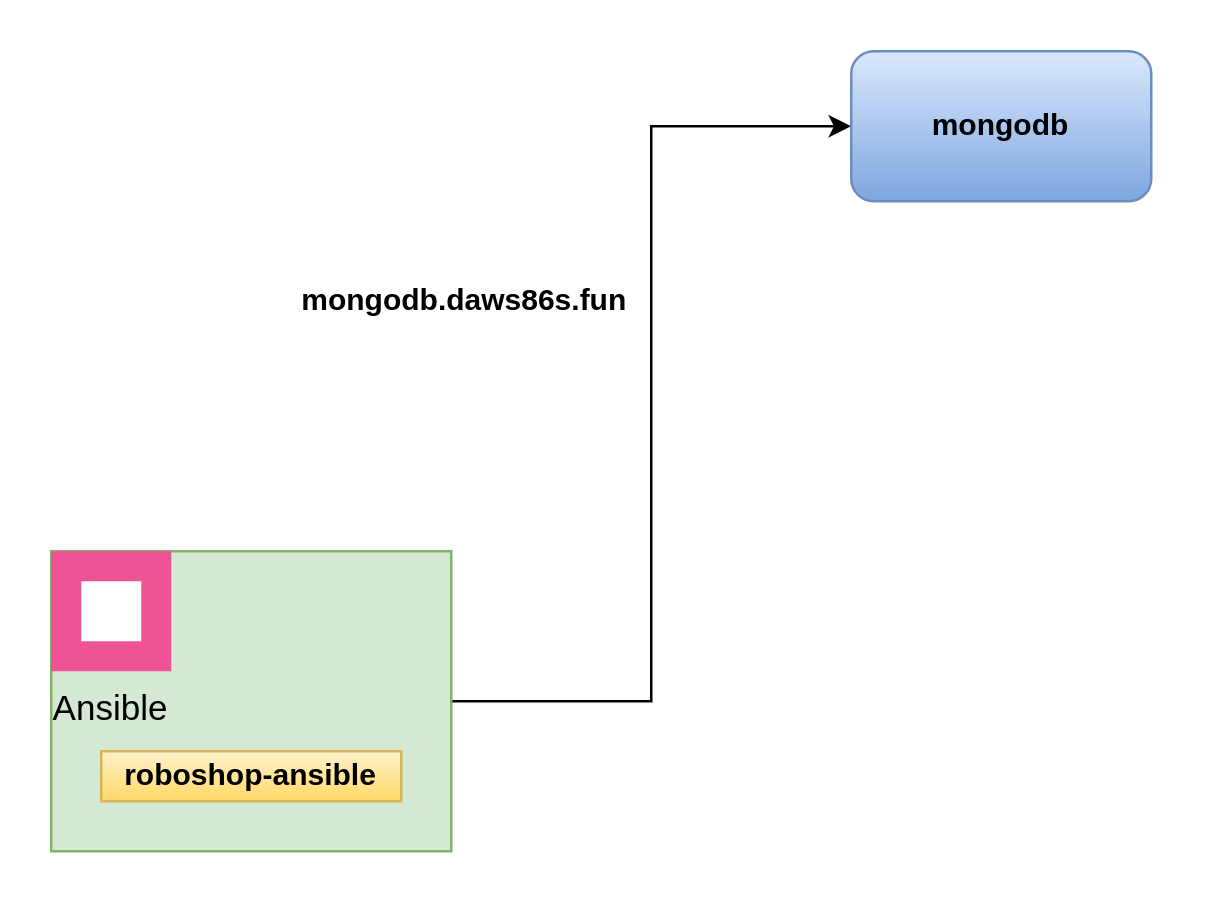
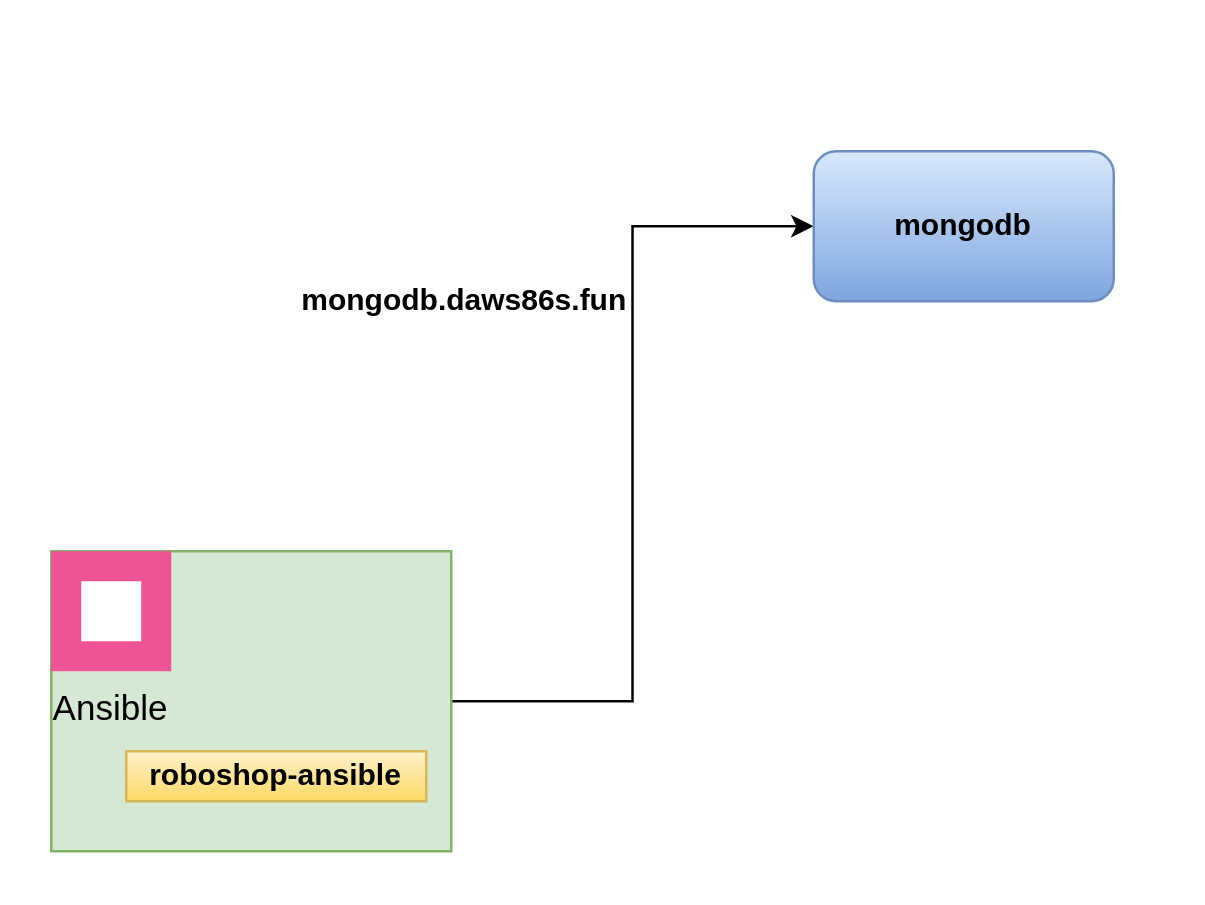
- <mxCell id="7" value="&lt;b&gt;mongodb&lt;/b&gt;" style="rounded=1;whiteSpace=wrap;html=1;fillColor=#dae8fc;gradientColor=#7ea6e0;strokeColor=#6c8ebf;" vertex="1" parent="1"><mxGeometry x="340" width="120" height="60" as="geometry" y="20" /></mxCell>
+ <mxCell id="7" value="&lt;b&gt;mongodb&lt;/b&gt;" style="rounded=1;whiteSpace=wrap;html=1;fillColor=#dae8fc;gradientColor=#7ea6e0;strokeColor=#6c8ebf;" vertex="1" parent="1"><mxGeometry x="325" y="60" width="120" height="60" as="geometry" /></mxCell>
- <mxCell id="6" value="&lt;b&gt;roboshop-ansible&lt;/b&gt;" style="rounded=0;whiteSpace=wrap;html=1;fillColor=#fff2cc;gradientColor=#ffd966;strokeColor=#d6b656;" vertex="1" parent="1"><mxGeometry x="40" y="300" width="120" height="20" as="geometry" /></mxCell>
+ <mxCell id="6" value="&lt;b&gt;roboshop-ansible&lt;/b&gt;" style="rounded=0;whiteSpace=wrap;html=1;fillColor=#fff2cc;gradientColor=#ffd966;strokeColor=#d6b656;" vertex="1" parent="1"><mxGeometry x="50" y="300" width="120" height="20" as="geometry" /></mxCell>
